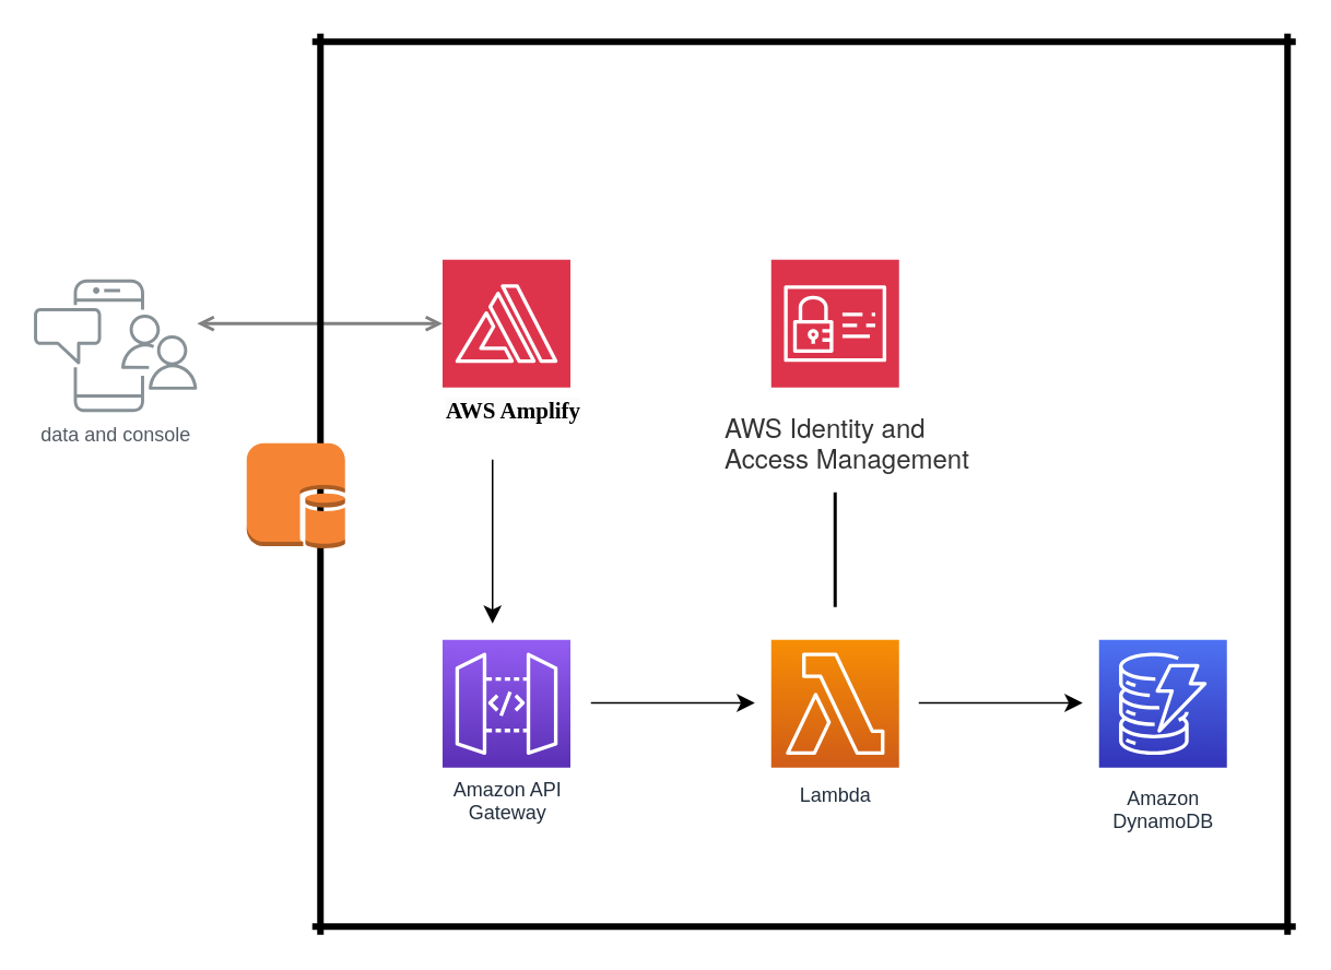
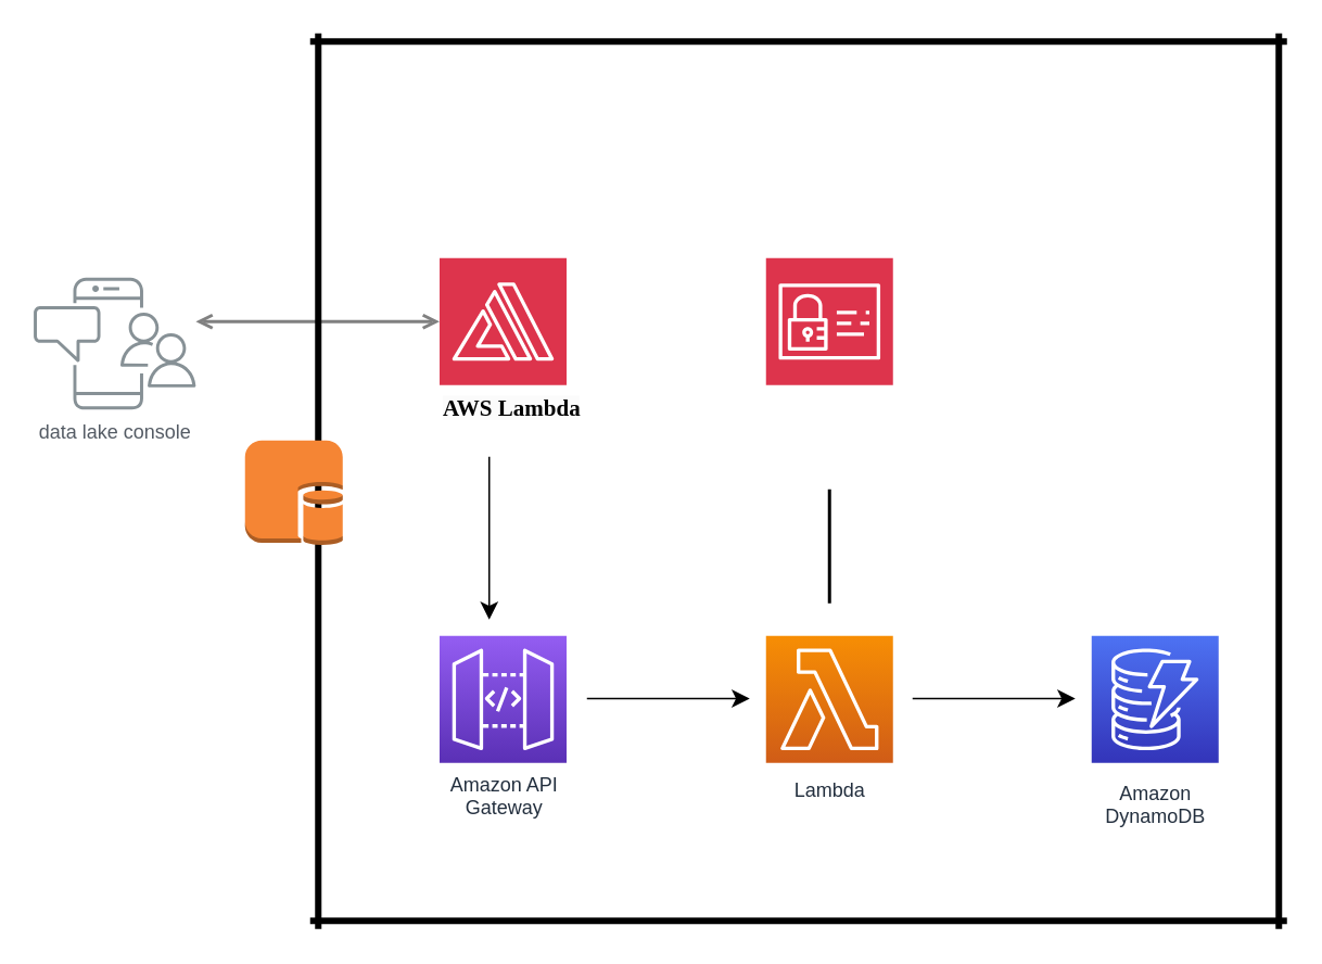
- <mxCell id="15" value="&lt;span style=&quot;color: rgb(0, 0, 0); font-family: Garamond; font-size: 14px; font-style: normal; font-variant-ligatures: normal; font-variant-caps: normal; font-weight: 700; letter-spacing: normal; orphans: 2; text-align: center; text-indent: 0px; text-transform: none; widows: 2; word-spacing: 0px; -webkit-text-stroke-width: 0px; background-color: rgb(251, 251, 251); text-decoration-thickness: initial; text-decoration-style: initial; text-decoration-color: initial; float: none; display: inline !important;&quot;&gt;AWS Amplify&lt;/span&gt;" style="text;whiteSpace=wrap;html=1;" vertex="1" parent="1"><mxGeometry x="269.5" y="236" width="90.5" height="40" as="geometry" /></mxCell>
+ <mxCell id="15" value="&lt;span style=&quot;color: rgb(0, 0, 0); font-family: Garamond; font-size: 14px; font-style: normal; font-variant-ligatures: normal; font-variant-caps: normal; font-weight: 700; letter-spacing: normal; orphans: 2; text-align: center; text-indent: 0px; text-transform: none; widows: 2; word-spacing: 0px; -webkit-text-stroke-width: 0px; background-color: rgb(251, 251, 251); text-decoration-thickness: initial; text-decoration-style: initial; text-decoration-color: initial; float: none; display: inline !important;&quot;&gt;AWS Lambda&lt;/span&gt;" style="text;whiteSpace=wrap;html=1;" vertex="1" parent="1"><mxGeometry x="269.5" y="236" width="90.5" height="40" as="geometry" /></mxCell>
- <mxCell id="14" value="&lt;span style=&quot;color: rgb(51, 51, 51); font-family: AmazonEmber, &amp;quot;Helvetica Neue&amp;quot;, Helvetica, Arial, sans-serif; font-size: 16px; font-style: normal; font-variant-ligatures: normal; font-variant-caps: normal; font-weight: 400; letter-spacing: normal; orphans: 2; text-align: start; text-indent: 0px; text-transform: none; widows: 2; word-spacing: 0px; -webkit-text-stroke-width: 0px; text-decoration-thickness: initial; text-decoration-style: initial; text-decoration-color: initial; float: none; display: inline !important;&quot;&gt;AWS Identity and Access Management&lt;/span&gt;" style="text;whiteSpace=wrap;html=1;" vertex="1" parent="1"><mxGeometry x="440" y="244" width="160" height="40" as="geometry" /></mxCell>
- <mxCell id="3" value="data and console" style="outlineConnect=0;gradientColor=none;fontColor=#545B64;strokeColor=none;fillColor=#879196;dashed=0;verticalLabelPosition=bottom;verticalAlign=top;align=center;html=1;fontSize=12;fontStyle=0;aspect=fixed;shape=mxgraph.aws4.illustration_notification;pointerEvents=1;labelBackgroundColor=#ffffff;" parent="1" vertex="1"><mxGeometry x="20" y="170" width="100" height="81" as="geometry" /></mxCell>
+ <mxCell id="3" value="data lake console" style="outlineConnect=0;gradientColor=none;fontColor=#545B64;strokeColor=none;fillColor=#879196;dashed=0;verticalLabelPosition=bottom;verticalAlign=top;align=center;html=1;fontSize=12;fontStyle=0;aspect=fixed;shape=mxgraph.aws4.illustration_notification;pointerEvents=1;labelBackgroundColor=#ffffff;" parent="1" vertex="1"><mxGeometry x="20" y="170" width="100" height="81" as="geometry" /></mxCell>
